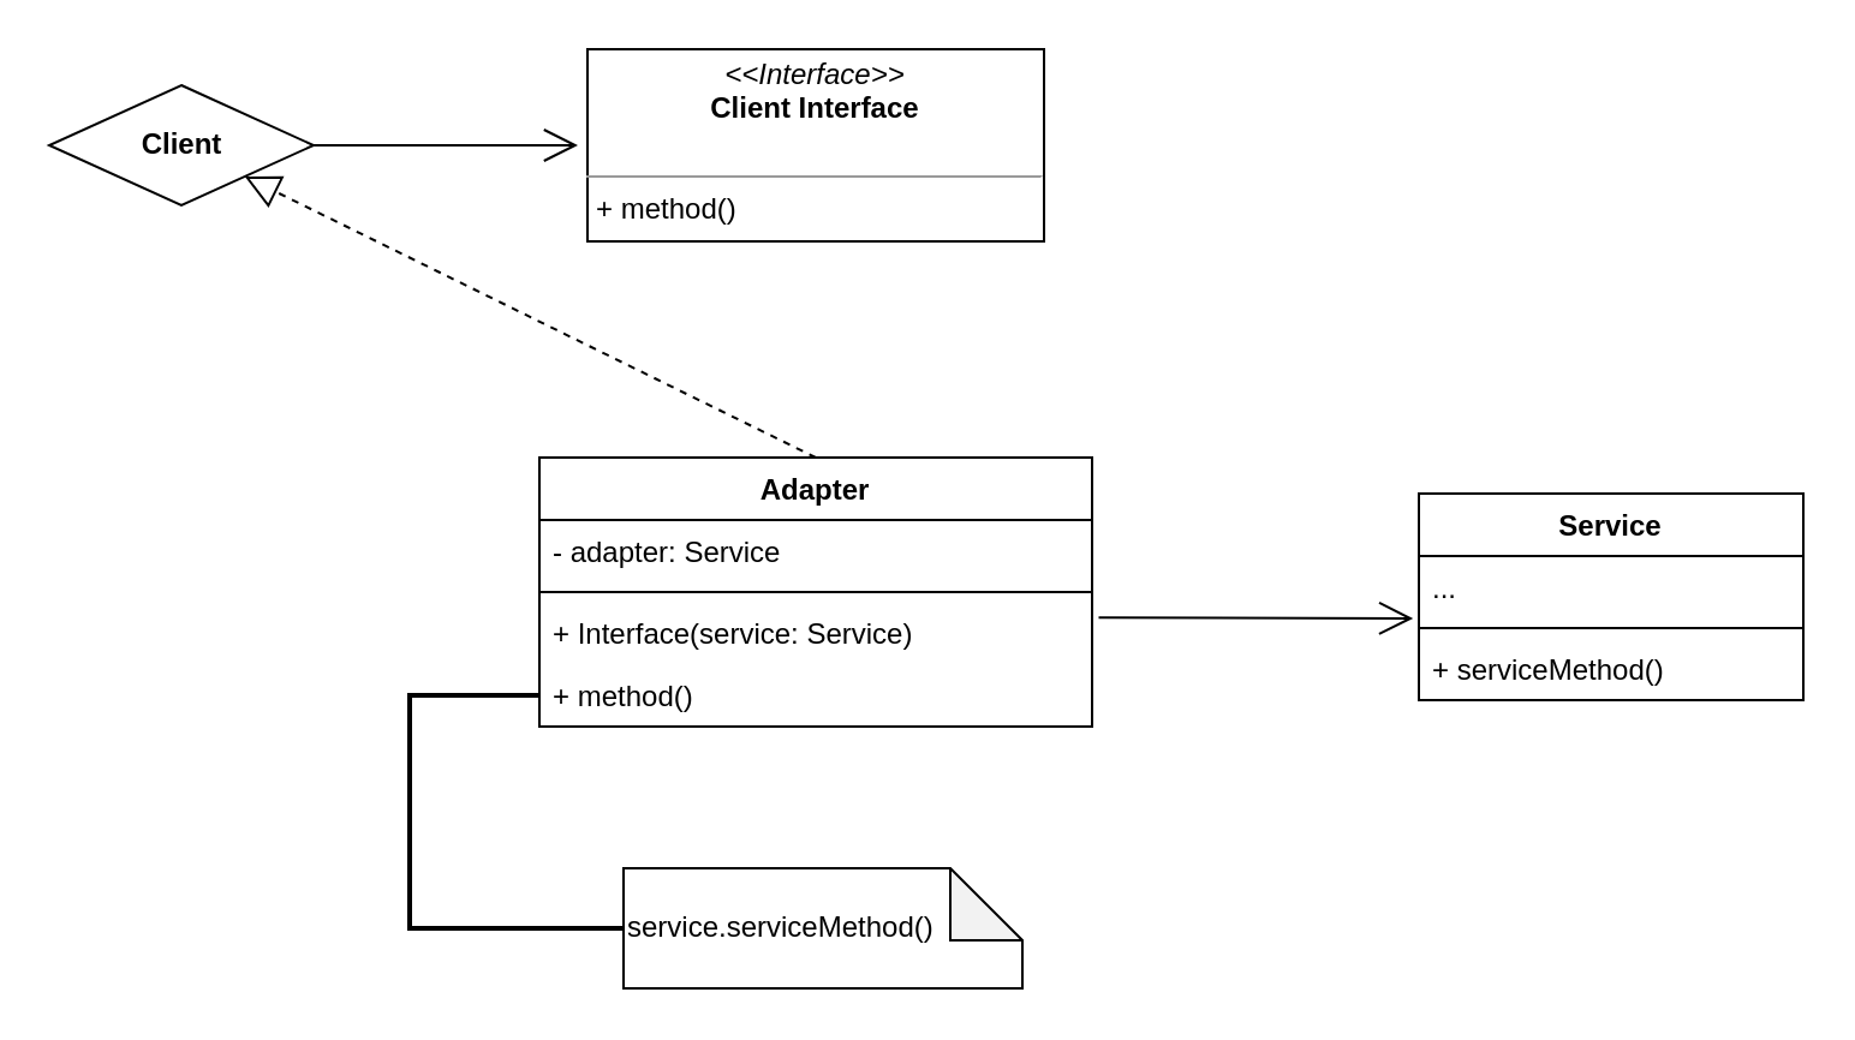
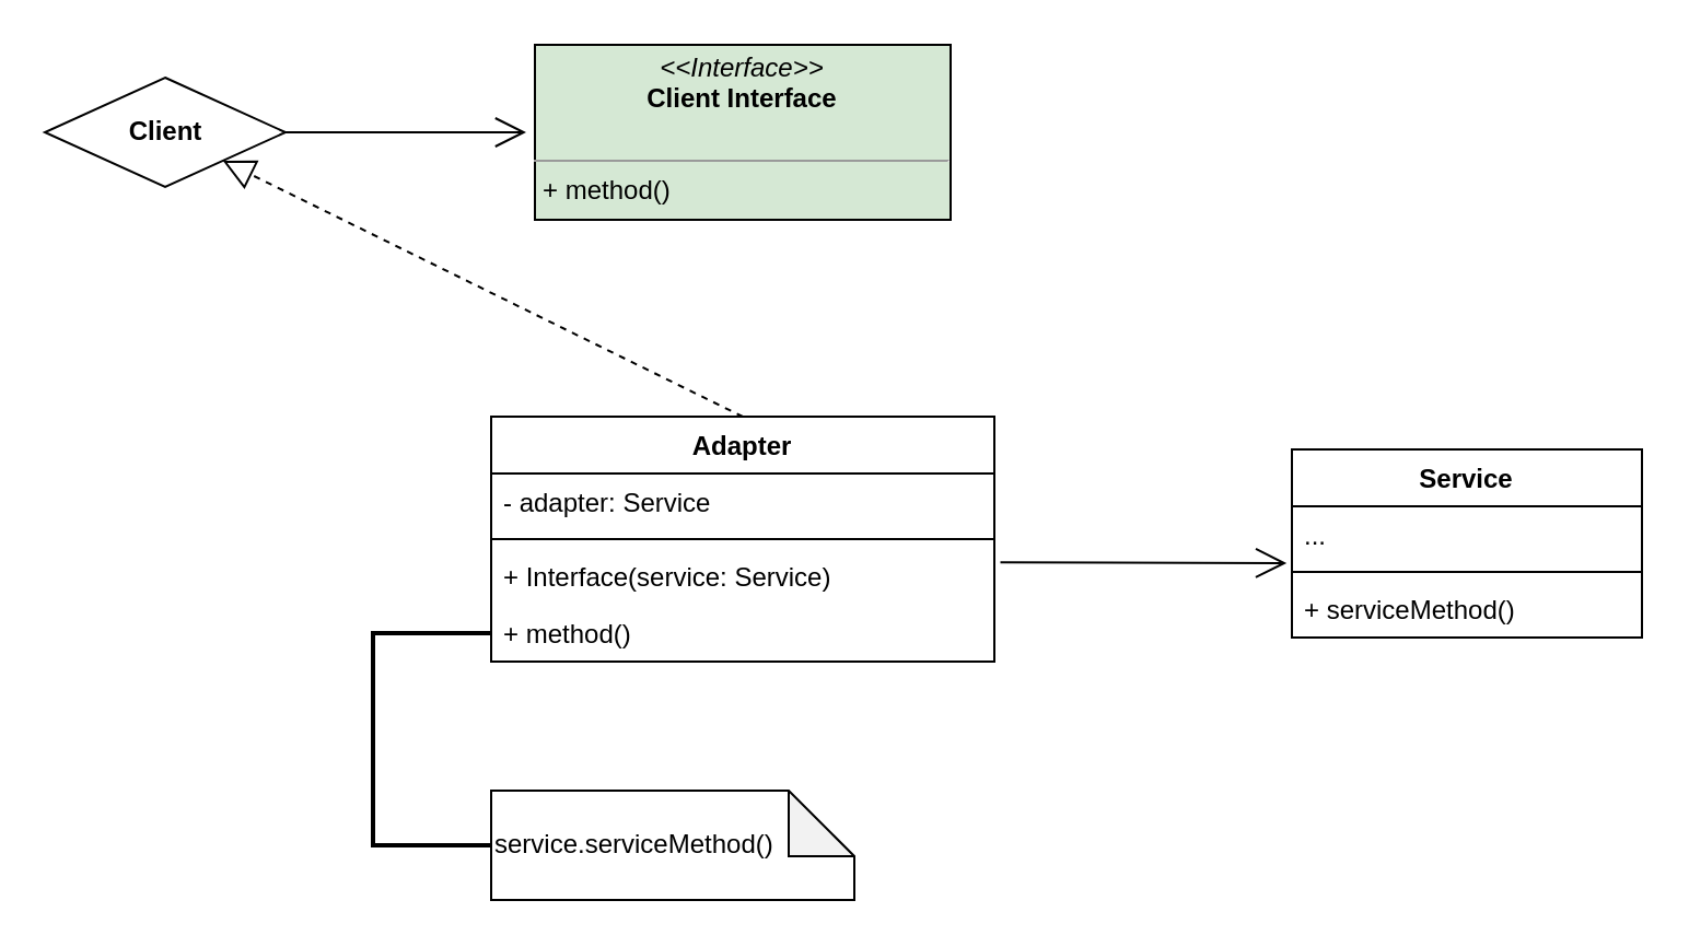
- <mxCell id="2" value="&lt;p style=&quot;margin:0px;margin-top:4px;text-align:center;&quot;&gt;&lt;i&gt;&amp;lt;&amp;lt;Interface&amp;gt;&amp;gt;&lt;/i&gt;&lt;br&gt;&lt;b&gt;Client Interface&lt;/b&gt;&lt;/p&gt;&lt;br&gt;&lt;hr size=&quot;1&quot;&gt;&lt;p style=&quot;margin:0px;margin-left:4px;&quot;&gt;+ method()&lt;br&gt;&lt;/p&gt;" style="verticalAlign=top;align=left;overflow=fill;fontSize=12;fontFamily=Helvetica;html=1;" vertex="1" parent="1"><mxGeometry x="244" y="20" width="190" height="80" as="geometry" /></mxCell>
+ <mxCell id="2" value="&lt;p style=&quot;margin:0px;margin-top:4px;text-align:center;&quot;&gt;&lt;i&gt;&amp;lt;&amp;lt;Interface&amp;gt;&amp;gt;&lt;/i&gt;&lt;br&gt;&lt;b&gt;Client Interface&lt;/b&gt;&lt;/p&gt;&lt;br&gt;&lt;hr size=&quot;1&quot;&gt;&lt;p style=&quot;margin:0px;margin-left:4px;&quot;&gt;+ method()&lt;br&gt;&lt;/p&gt;" style="verticalAlign=top;align=left;overflow=fill;fontSize=12;fontFamily=Helvetica;html=1;fillColor=#d5e8d4;" vertex="1" parent="1"><mxGeometry x="244" y="20" width="190" height="80" as="geometry" /></mxCell>
- <mxCell id="15" value="service.&lt;span style=&quot;&quot;&gt;serviceMethod&lt;/span&gt;()" style="shape=note;whiteSpace=wrap;html=1;backgroundOutline=1;darkOpacity=0.05;align=left;" vertex="1" parent="1"><mxGeometry x="259" y="361" width="166" height="50" as="geometry" /></mxCell>
+ <mxCell id="15" value="service.&lt;span style=&quot;&quot;&gt;serviceMethod&lt;/span&gt;()" style="shape=note;whiteSpace=wrap;html=1;backgroundOutline=1;darkOpacity=0.05;align=left;" vertex="1" parent="1"><mxGeometry x="224" y="361" width="166" height="50" as="geometry" /></mxCell>
